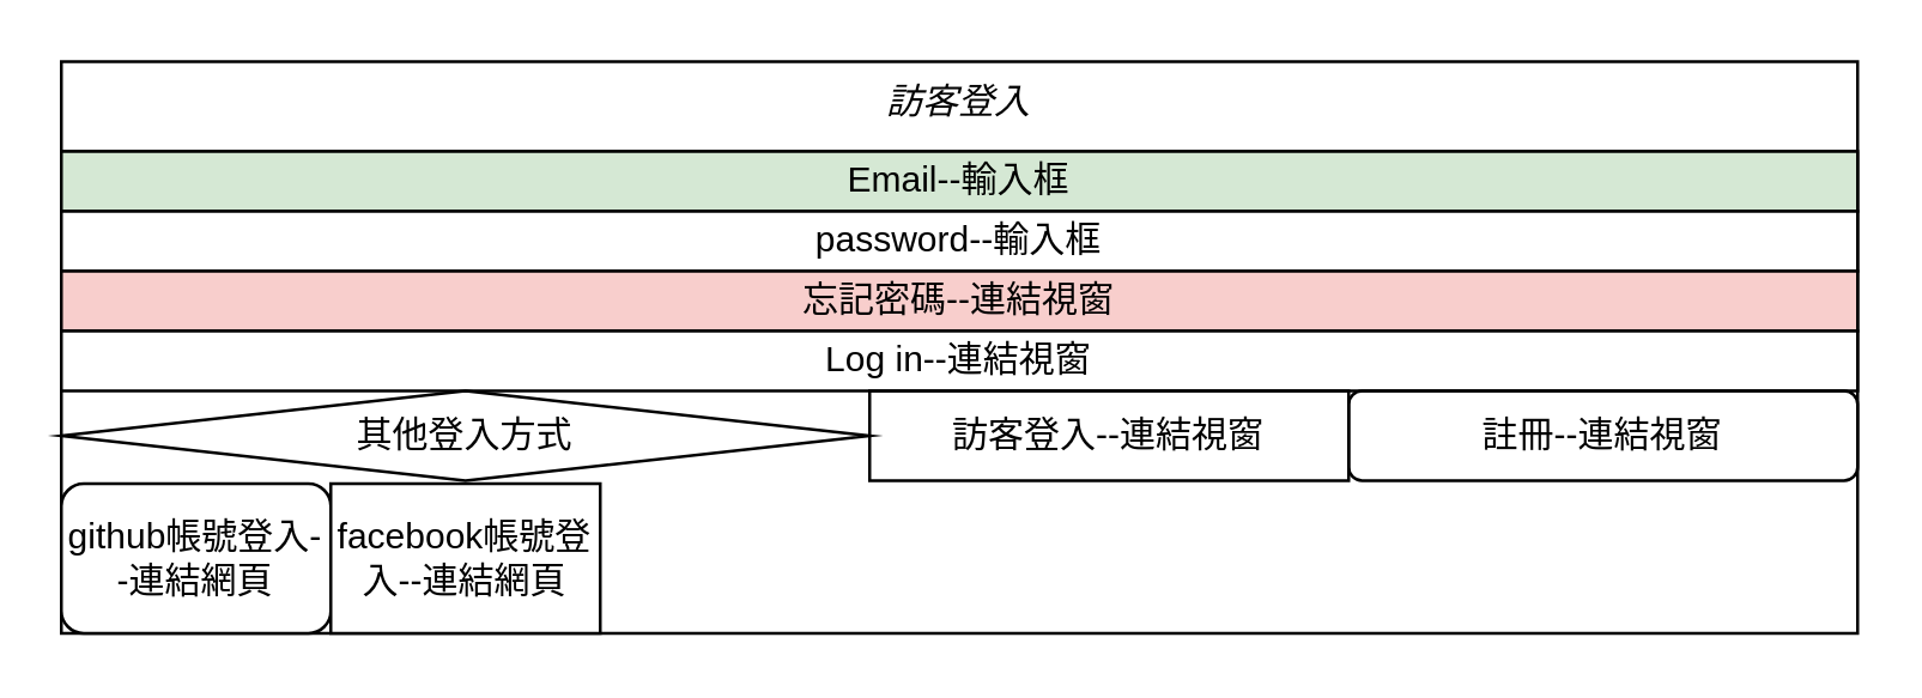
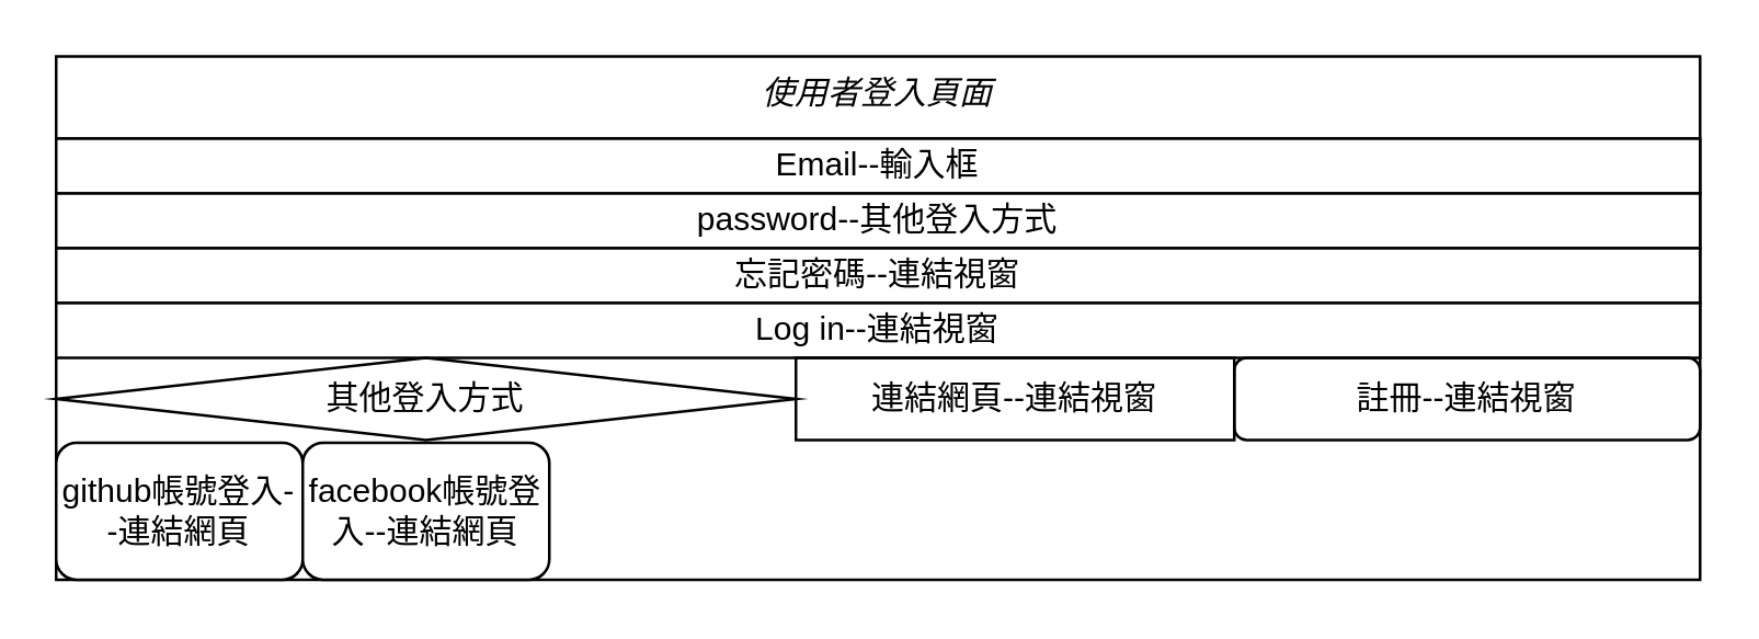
- <mxCell id="2" value="訪客登入" style="swimlane;fontStyle=2;align=center;verticalAlign=top;childLayout=stackLayout;horizontal=1;startSize=30;horizontalStack=0;resizeParent=1;resizeLast=0;collapsible=1;marginBottom=0;rounded=0;shadow=0;strokeWidth=1;" parent="1" vertex="1"><mxGeometry x="20" y="20" width="600" height="191" as="geometry"><mxRectangle x="1500" y="2110" width="160" height="26" as="alternateBounds" /></mxGeometry></mxCell>
+ <mxCell id="2" value="使用者登入頁面" style="swimlane;fontStyle=2;align=center;verticalAlign=top;childLayout=stackLayout;horizontal=1;startSize=30;horizontalStack=0;resizeParent=1;resizeLast=0;collapsible=1;marginBottom=0;rounded=0;shadow=0;strokeWidth=1;" parent="1" vertex="1"><mxGeometry x="20" y="20" width="600" height="191" as="geometry"><mxRectangle x="1500" y="2110" width="160" height="26" as="alternateBounds" /></mxGeometry></mxCell>
- <mxCell id="3" value="Email--輸入框" style="rounded=0;whiteSpace=wrap;html=1;fillColor=#d5e8d4;" vertex="1" parent="2"><mxGeometry y="30" width="600" height="20" as="geometry" /></mxCell>
+ <mxCell id="3" value="Email--輸入框" style="rounded=0;whiteSpace=wrap;html=1;" vertex="1" parent="2"><mxGeometry y="30" width="600" height="20" as="geometry" /></mxCell>
- <mxCell id="4" value="password--輸入框" style="rounded=0;whiteSpace=wrap;html=1;" vertex="1" parent="2"><mxGeometry y="50" width="600" height="20" as="geometry" /></mxCell>
+ <mxCell id="4" value="password--其他登入方式" style="rounded=0;whiteSpace=wrap;html=1;" vertex="1" parent="2"><mxGeometry y="50" width="600" height="20" as="geometry" /></mxCell>
- <mxCell id="5" value="忘記密碼--連結視窗" style="rounded=0;whiteSpace=wrap;html=1;fillColor=#f8cecc;" vertex="1" parent="2"><mxGeometry y="70" width="600" height="20" as="geometry" /></mxCell>
+ <mxCell id="5" value="忘記密碼--連結視窗" style="rounded=0;whiteSpace=wrap;html=1;" vertex="1" parent="2"><mxGeometry y="70" width="600" height="20" as="geometry" /></mxCell>
- <mxCell id="14" value="訪客登入--連結視窗" style="rounded=0;whiteSpace=wrap;html=1;fillColor=none;gradientColor=none;" vertex="1" parent="7"><mxGeometry x="270" width="160" height="30" as="geometry" /></mxCell>
+ <mxCell id="14" value="連結網頁--連結視窗" style="rounded=0;whiteSpace=wrap;html=1;fillColor=none;gradientColor=none;" vertex="1" parent="7"><mxGeometry x="270" width="160" height="30" as="geometry" /></mxCell>
- <mxCell id="12" value="facebook帳號登入--連結網頁" style="whiteSpace=wrap;html=1;rounded=0;" vertex="1" parent="10"><mxGeometry x="90" width="90" height="50" as="geometry" /></mxCell>
+ <mxCell id="12" value="facebook帳號登入--連結網頁" style="rounded=1;whiteSpace=wrap;html=1;" vertex="1" parent="10"><mxGeometry x="90" width="90" height="50" as="geometry" /></mxCell>
